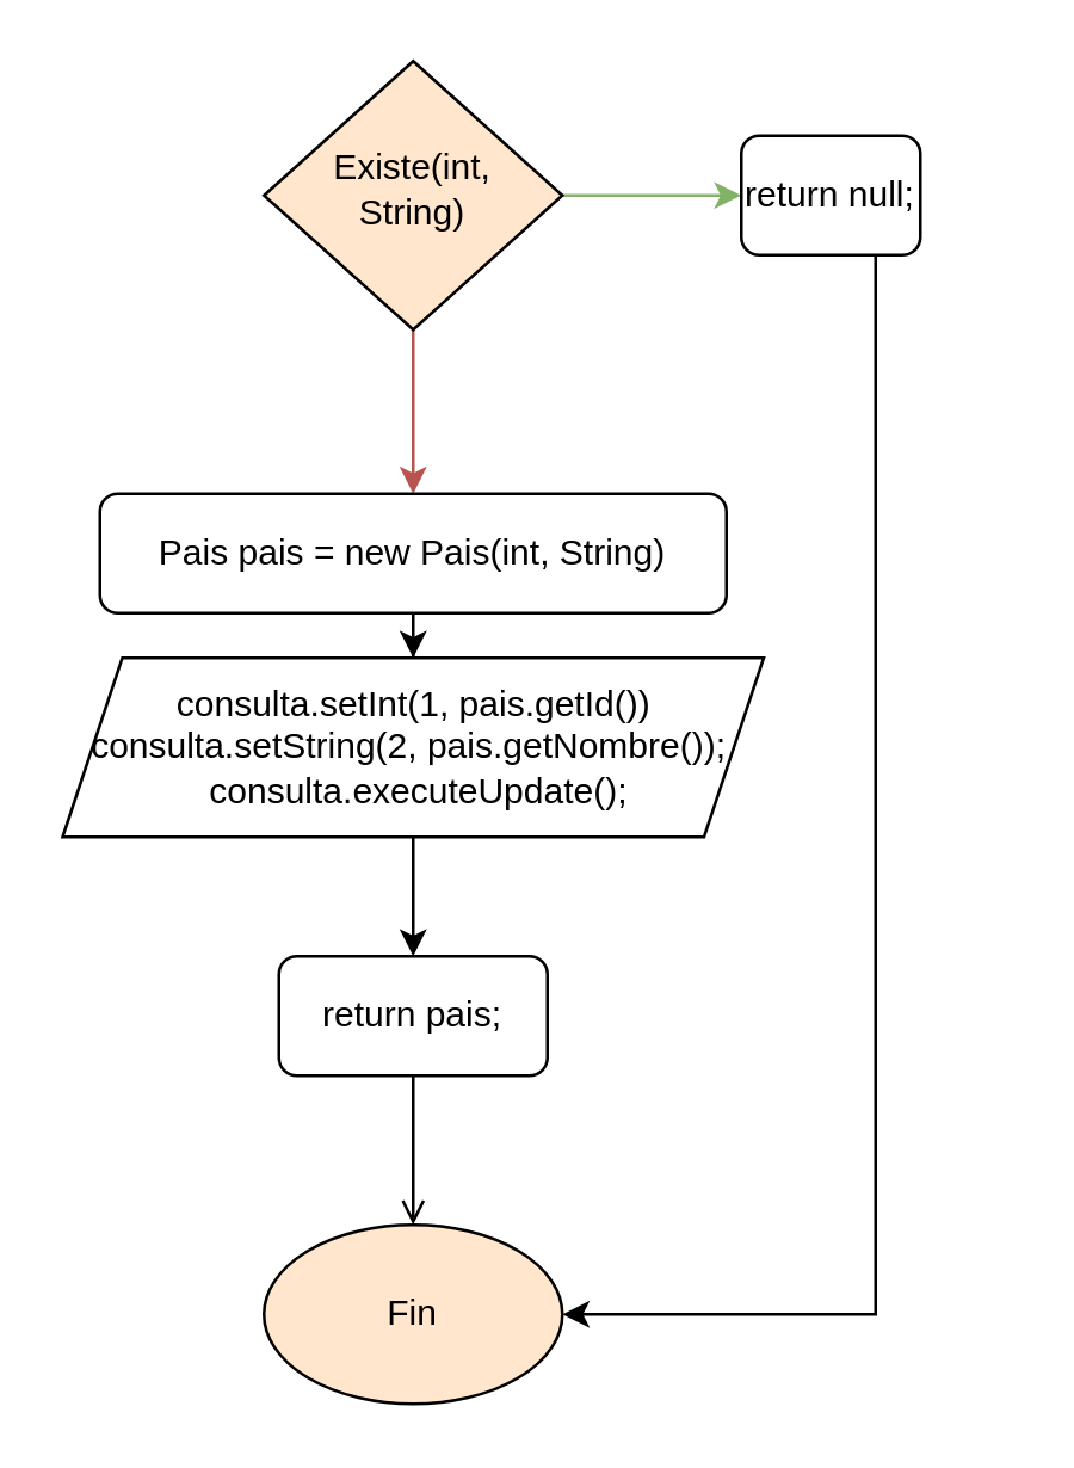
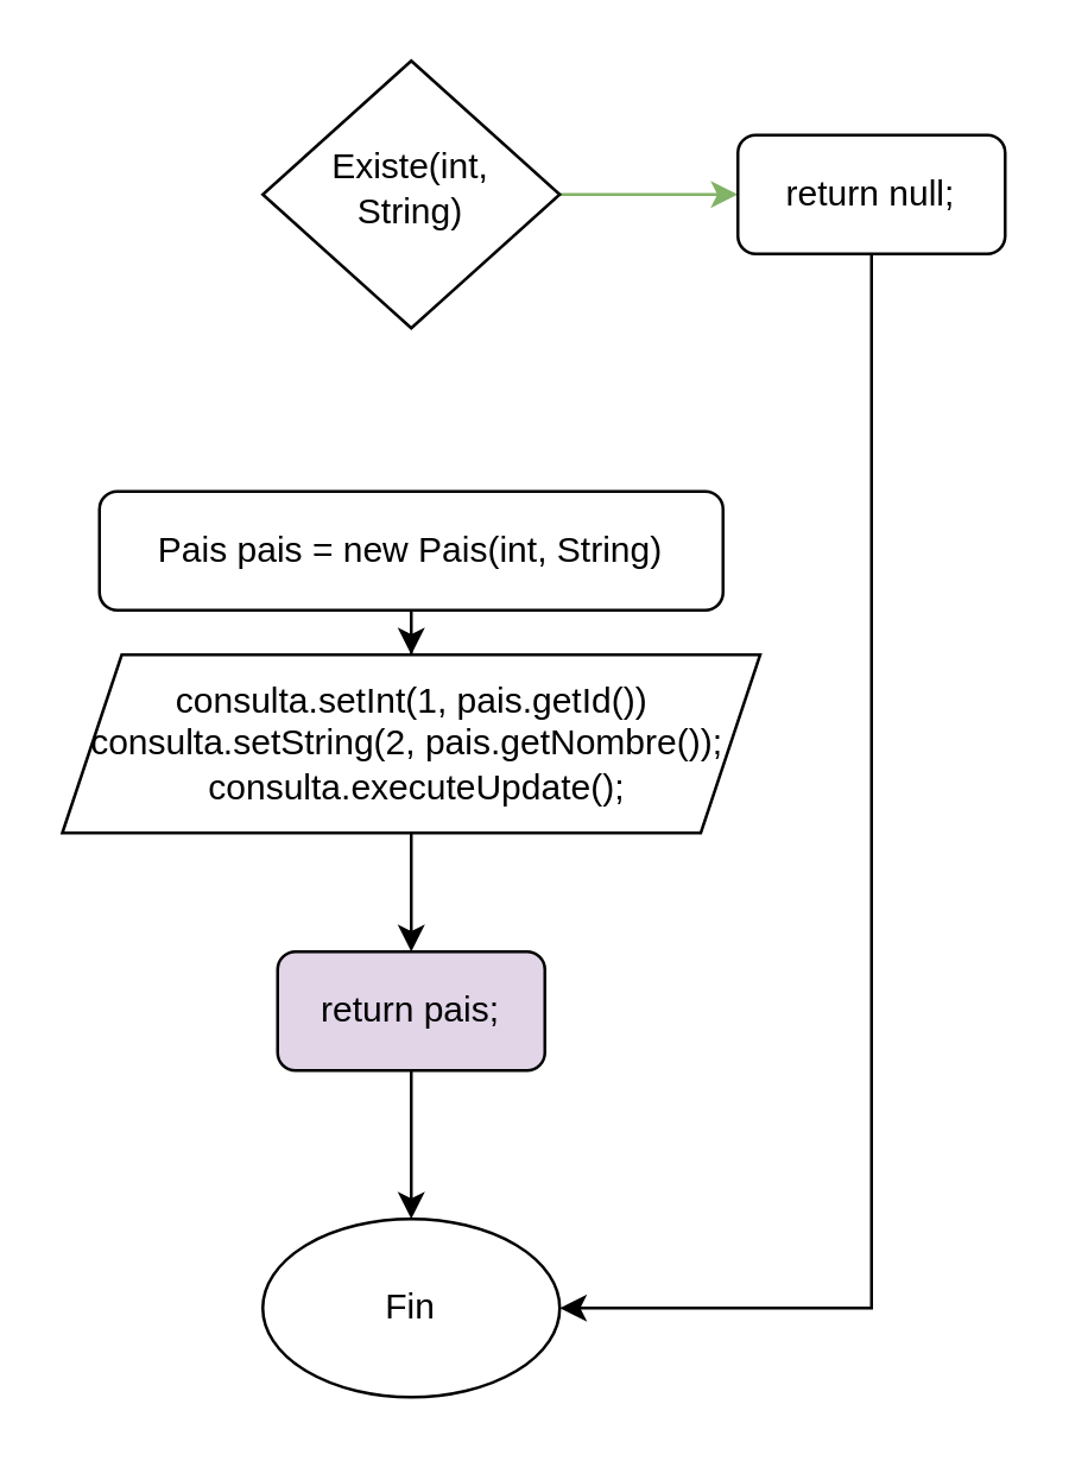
- <mxCell id="4" value="Existe(int, String)" style="rhombus;whiteSpace=wrap;html=1;shadow=0;fontFamily=Helvetica;fontSize=12;align=center;strokeWidth=1;spacing=6;spacingTop=-4;fillColor=#ffe6cc;" parent="1" vertex="1"><mxGeometry x="88" y="20" width="100" height="90" as="geometry" /></mxCell>
+ <mxCell id="4" value="Existe(int, String)" style="rhombus;whiteSpace=wrap;html=1;shadow=0;fontFamily=Helvetica;fontSize=12;align=center;strokeWidth=1;spacing=6;spacingTop=-4;" parent="1" vertex="1"><mxGeometry x="88" y="20" width="100" height="90" as="geometry" /></mxCell>
- <mxCell id="8" value="return null;" style="rounded=1;whiteSpace=wrap;html=1;fontSize=12;glass=0;strokeWidth=1;shadow=0;" vertex="1" parent="1"><mxGeometry x="248" y="45" width="60" height="40" as="geometry" /></mxCell>
+ <mxCell id="8" value="return null;" style="rounded=1;whiteSpace=wrap;html=1;fontSize=12;glass=0;strokeWidth=1;shadow=0;" vertex="1" parent="1"><mxGeometry x="248" y="45" width="90" height="40" as="geometry" /></mxCell>
- <mxCell id="3" style="edgeStyle=orthogonalEdgeStyle;rounded=0;orthogonalLoop=1;jettySize=auto;html=1;entryX=0.5;entryY=0;entryDx=0;entryDy=0;fillColor=#f8cecc;strokeColor=#b85450;" edge="1" parent="1" source="4" target="6"><mxGeometry relative="1" as="geometry" /></mxCell>
- <mxCell id="10" value="return pais;" style="rounded=1;whiteSpace=wrap;html=1;fontSize=12;glass=0;strokeWidth=1;shadow=0;" vertex="1" parent="1"><mxGeometry x="93" y="320" width="90" height="40" as="geometry" /></mxCell>
+ <mxCell id="10" value="return pais;" style="rounded=1;whiteSpace=wrap;html=1;fontSize=12;glass=0;strokeWidth=1;shadow=0;fillColor=#e1d5e7;" vertex="1" parent="1"><mxGeometry x="93" y="320" width="90" height="40" as="geometry" /></mxCell>
- <mxCell id="9" style="edgeStyle=orthogonalEdgeStyle;rounded=0;orthogonalLoop=1;jettySize=auto;html=1;entryX=0.5;entryY=0;entryDx=0;entryDy=0;endArrow=open;" edge="1" parent="1" source="10" target="13"><mxGeometry relative="1" as="geometry" /></mxCell>
+ <mxCell id="9" style="edgeStyle=orthogonalEdgeStyle;rounded=0;orthogonalLoop=1;jettySize=auto;html=1;entryX=0.5;entryY=0;entryDx=0;entryDy=0;" edge="1" parent="1" source="10" target="13"><mxGeometry relative="1" as="geometry" /></mxCell>
- <mxCell id="13" value="Fin" style="ellipse;whiteSpace=wrap;html=1;fillColor=#ffe6cc;" vertex="1" parent="1"><mxGeometry x="88" y="410" width="100" height="60" as="geometry" /></mxCell>
+ <mxCell id="13" value="Fin" style="ellipse;whiteSpace=wrap;html=1;" vertex="1" parent="1"><mxGeometry x="88" y="410" width="100" height="60" as="geometry" /></mxCell>
